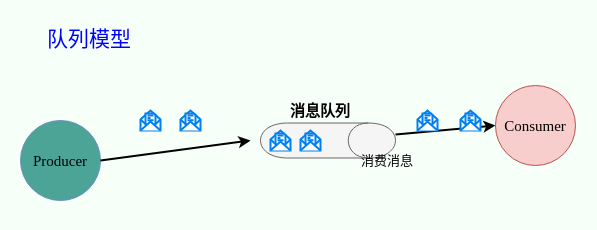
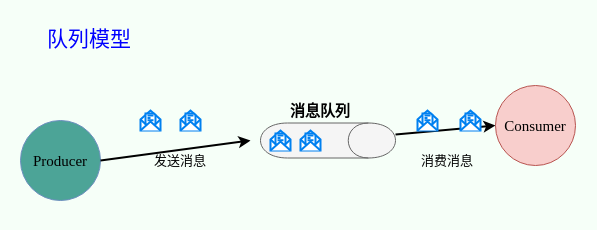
+ <mxCell id="12" value="发送消息" style="text;html=1;strokeColor=none;fillColor=none;align=center;verticalAlign=middle;whiteSpace=wrap;rounded=0;sketch=0;shadow=0;fontSize=13;fontFamily=JetBrains Mono;fontSource=https%3A%2F%2Ffonts.googleapis.com%2Fcss%3Ffamily%3DJetBrains%2BMono;" parent="1" vertex="1"><mxGeometry x="150" y="150" width="60" height="20" as="geometry" /></mxCell>
- <mxCell id="16" value="消费消息" style="text;html=1;strokeColor=none;fillColor=none;align=center;verticalAlign=middle;whiteSpace=wrap;rounded=0;sketch=0;shadow=0;fontSize=13;fontFamily=JetBrains Mono;fontSource=https%3A%2F%2Ffonts.googleapis.com%2Fcss%3Ffamily%3DJetBrains%2BMono;" vertex="1" parent="1"><mxGeometry x="357" y="150" width="60" height="20" as="geometry" /></mxCell>
+ <mxCell id="16" value="消费消息" style="text;html=1;strokeColor=none;fillColor=none;align=center;verticalAlign=middle;whiteSpace=wrap;rounded=0;sketch=0;shadow=0;fontSize=13;fontFamily=JetBrains Mono;fontSource=https%3A%2F%2Ffonts.googleapis.com%2Fcss%3Ffamily%3DJetBrains%2BMono;" vertex="1" parent="1"><mxGeometry x="417" y="150" width="60" height="20" as="geometry" /></mxCell>
